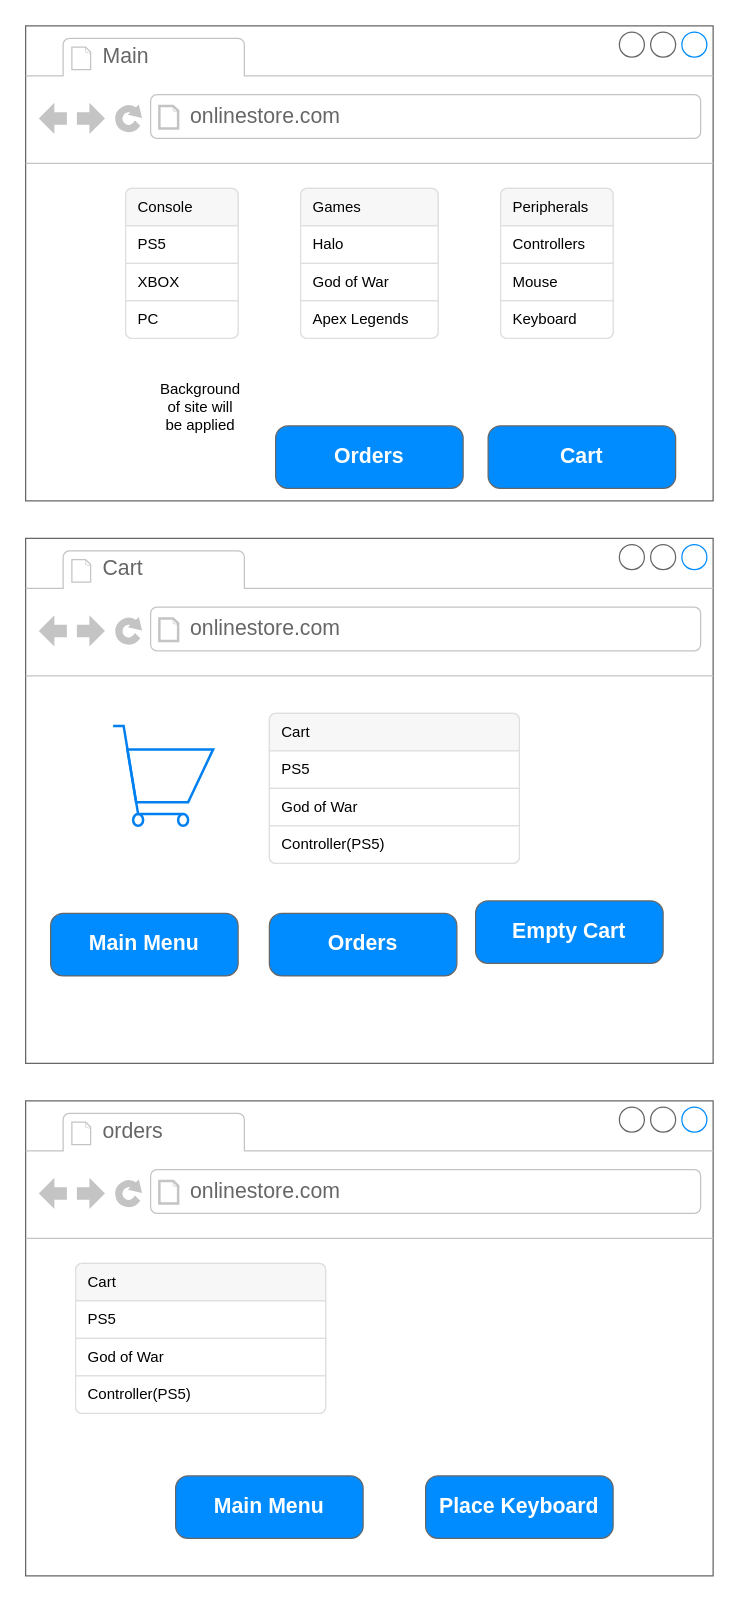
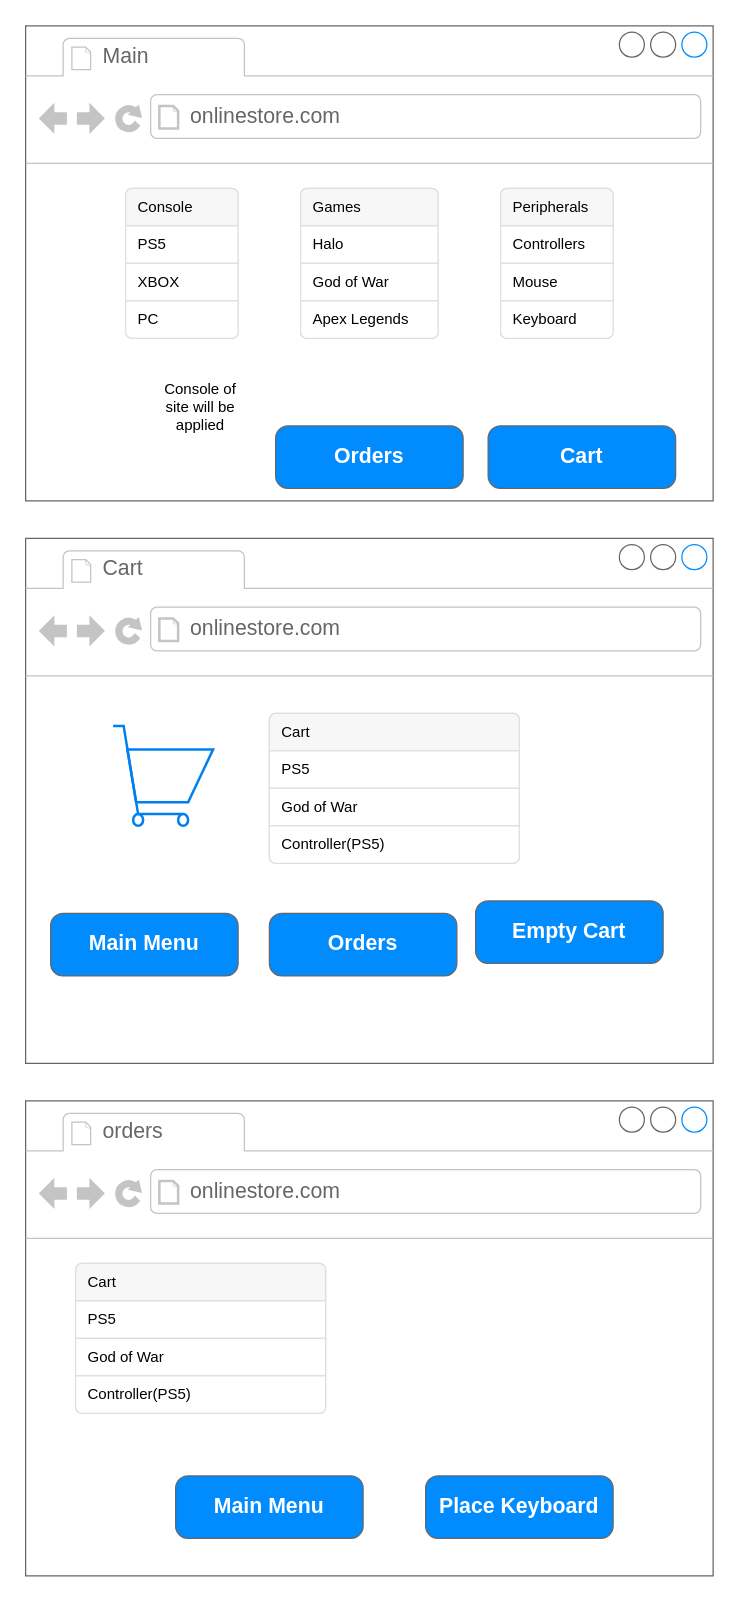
- <mxCell id="20" value="Background of site will be applied" style="text;html=1;strokeColor=none;fillColor=none;align=center;verticalAlign=middle;whiteSpace=wrap;rounded=0;" vertex="1" parent="2"><mxGeometry x="110" y="290" width="60" height="30" as="geometry" /></mxCell>
+ <mxCell id="20" value="Console of site will be applied" style="text;html=1;strokeColor=none;fillColor=none;align=center;verticalAlign=middle;whiteSpace=wrap;rounded=0;" vertex="1" parent="2"><mxGeometry x="110" y="290" width="60" height="30" as="geometry" /></mxCell>
